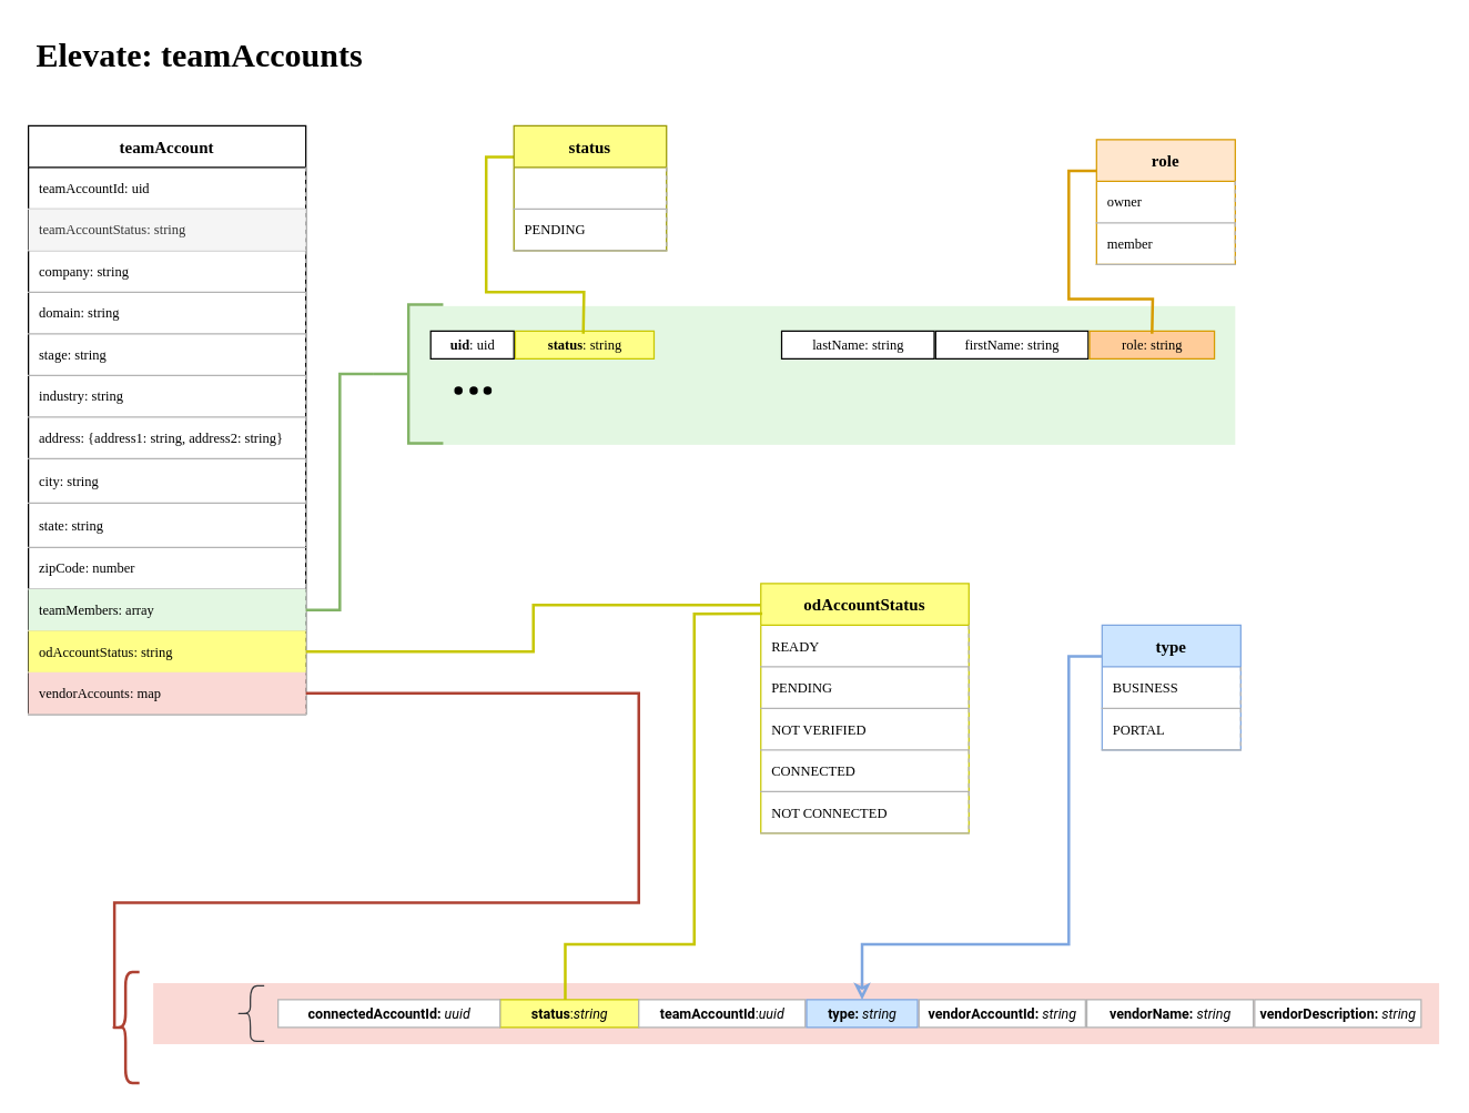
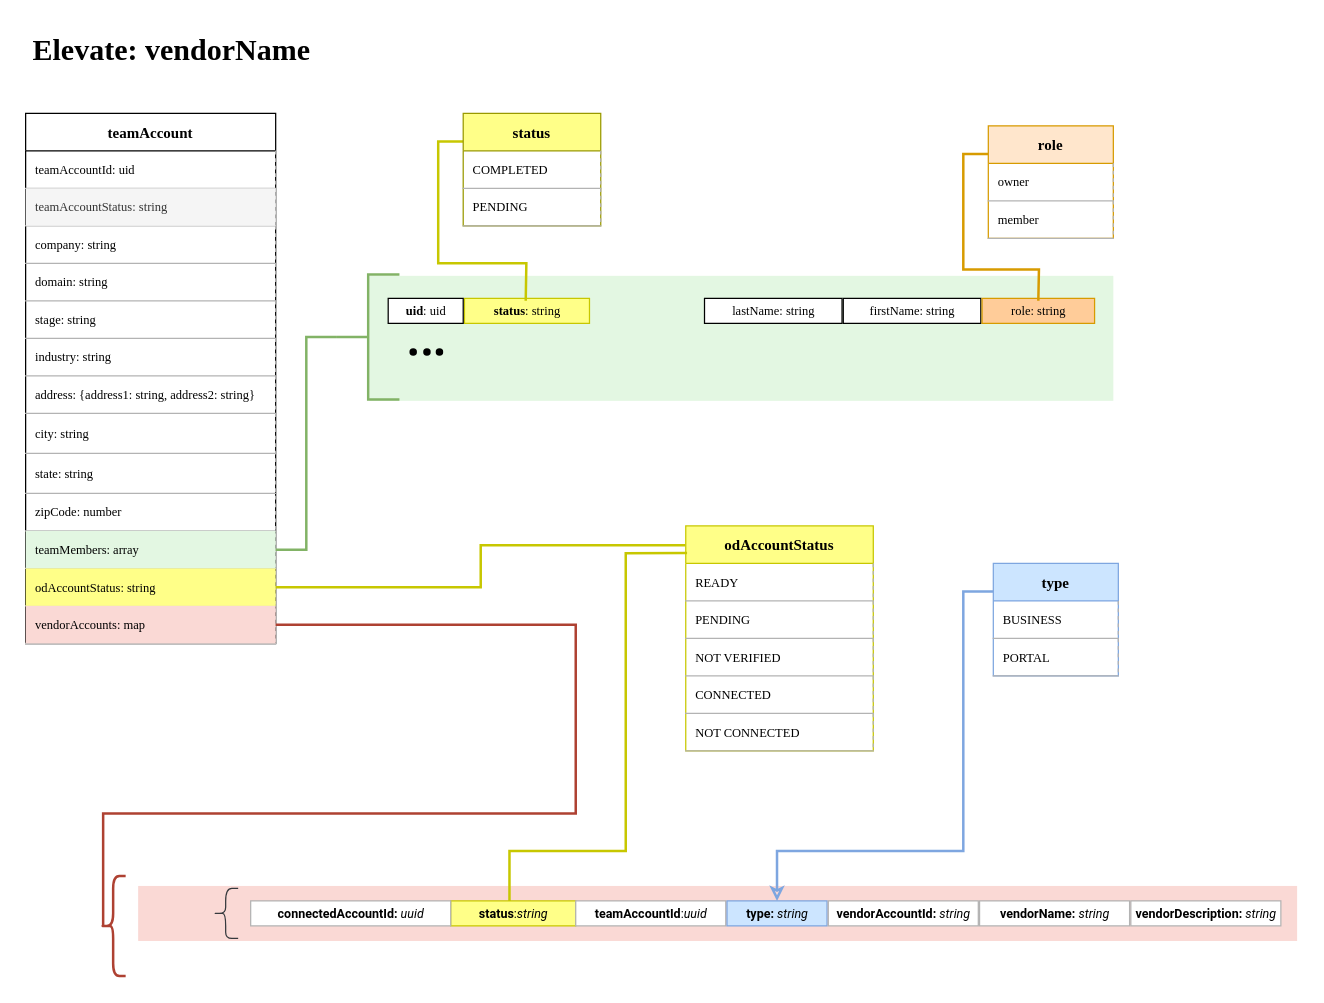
- <mxCell id="87" value="Elevate: teamAccounts" style="text;strokeColor=none;fillColor=none;html=1;fontSize=24;fontStyle=1;verticalAlign=middle;align=left;fontFamily=Roboto Mono;fontSource=https%3A%2F%2Ffonts.googleapis.com%2Fcss%3Ffamily%3DRoboto%2BMono;spacingLeft=4;" parent="1" vertex="1"><mxGeometry x="20" y="20" width="400" height="40" as="geometry" /></mxCell>
+ <mxCell id="87" value="Elevate: vendorName" style="text;strokeColor=none;fillColor=none;html=1;fontSize=24;fontStyle=1;verticalAlign=middle;align=left;fontFamily=Roboto Mono;fontSource=https%3A%2F%2Ffonts.googleapis.com%2Fcss%3Ffamily%3DRoboto%2BMono;spacingLeft=4;" parent="1" vertex="1"><mxGeometry x="20" y="20" width="400" height="40" as="geometry" /></mxCell>
+ <mxCell id="82" value="COMPLETED" style="shape=partialRectangle;connectable=0;fillColor=none;top=0;left=0;bottom=0;right=0;align=left;spacingLeft=6;overflow=hidden;fontFamily=Roboto Mono;fontSource=https%3A%2F%2Ffonts.googleapis.com%2Fcss%3Ffamily%3DRoboto%2BMono;fontSize=10;" parent="81" vertex="1"><mxGeometry width="110" height="30" as="geometry"><mxRectangle width="110" height="30" as="alternateBounds" /></mxGeometry></mxCell>
